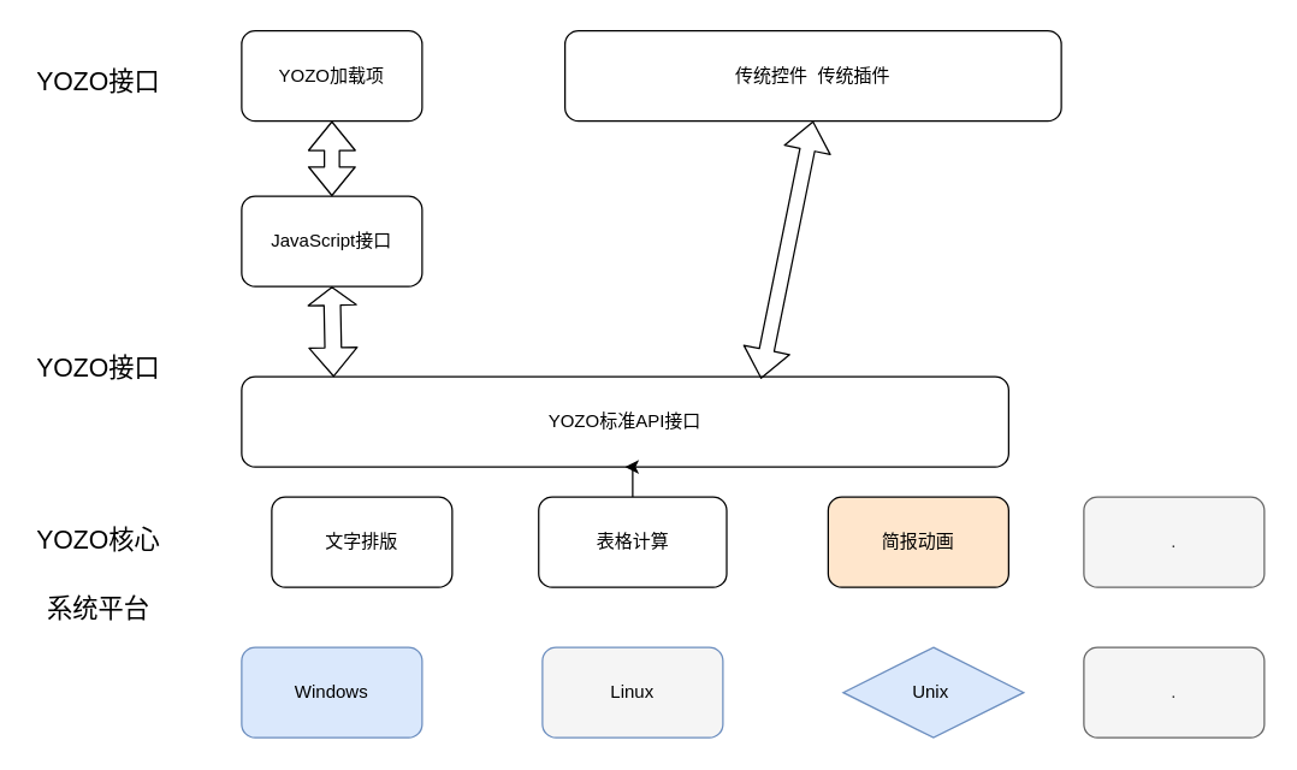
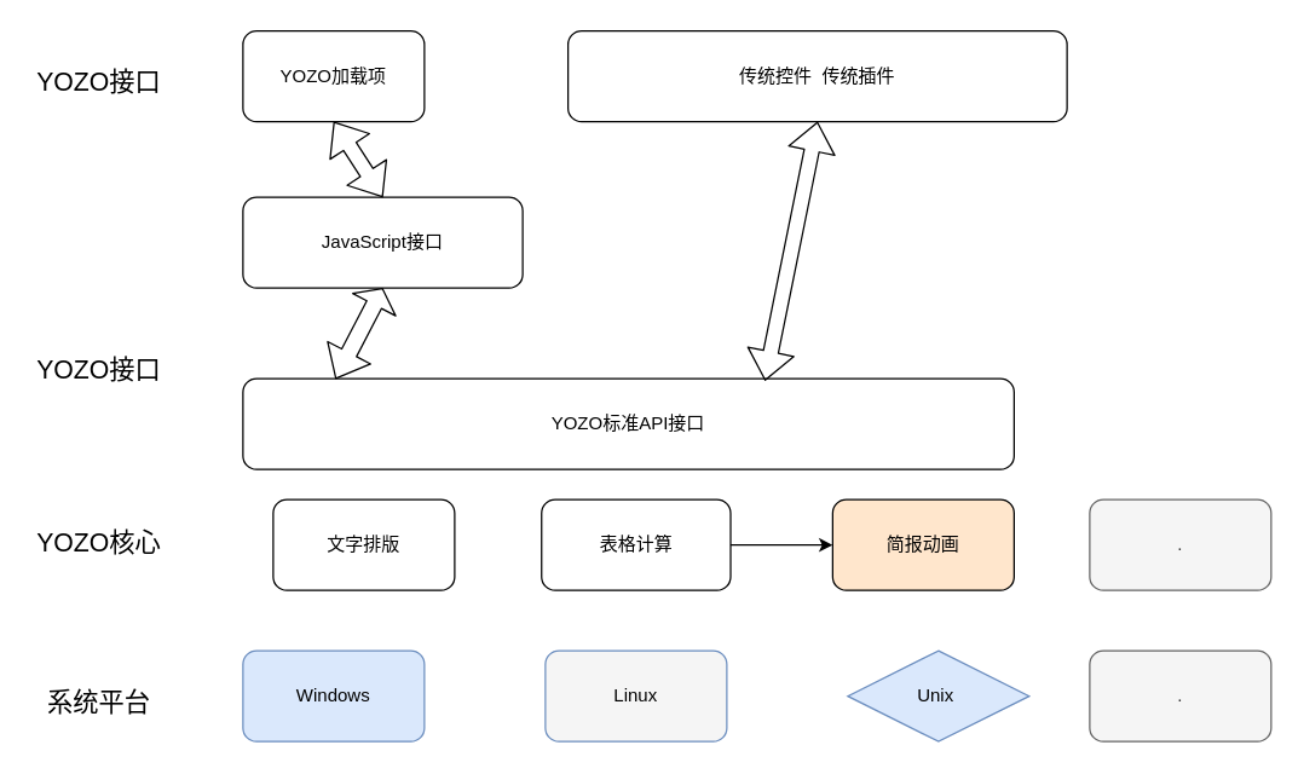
- <mxCell id="8" value="JavaScript接口" style="rounded=1;whiteSpace=wrap;html=1;" parent="1" vertex="1"><mxGeometry x="160" y="130" width="120" height="60" as="geometry" /></mxCell>
+ <mxCell id="8" value="JavaScript接口" style="rounded=1;whiteSpace=wrap;html=1;" parent="1" vertex="1"><mxGeometry x="160" y="130" width="185" height="60" as="geometry" /></mxCell>
- <mxCell id="11" value="" style="edgeStyle=orthogonalEdgeStyle;rounded=0;orthogonalLoop=1;jettySize=auto;html=1;" parent="1" source="12" target="9" edge="1"><mxGeometry relative="1" as="geometry" /></mxCell>
+ <mxCell id="11" value="" style="edgeStyle=orthogonalEdgeStyle;rounded=0;orthogonalLoop=1;jettySize=auto;html=1;" parent="1" source="12" target="13" edge="1"><mxGeometry relative="1" as="geometry" /></mxCell>
- <mxCell id="21" value="&lt;span style=&quot;font-size: 17px&quot;&gt;系统平台&lt;/span&gt;" style="text;html=1;strokeColor=none;fillColor=none;align=center;verticalAlign=middle;whiteSpace=wrap;rounded=0;" vertex="1" parent="1"><mxGeometry x="20" y="390" width="90" height="30" as="geometry" /></mxCell>
+ <mxCell id="21" value="&lt;span style=&quot;font-size: 17px&quot;&gt;系统平台&lt;/span&gt;" style="text;html=1;strokeColor=none;fillColor=none;align=center;verticalAlign=middle;whiteSpace=wrap;rounded=0;" vertex="1" parent="1"><mxGeometry x="20" y="450" width="90" height="30" as="geometry" /></mxCell>
